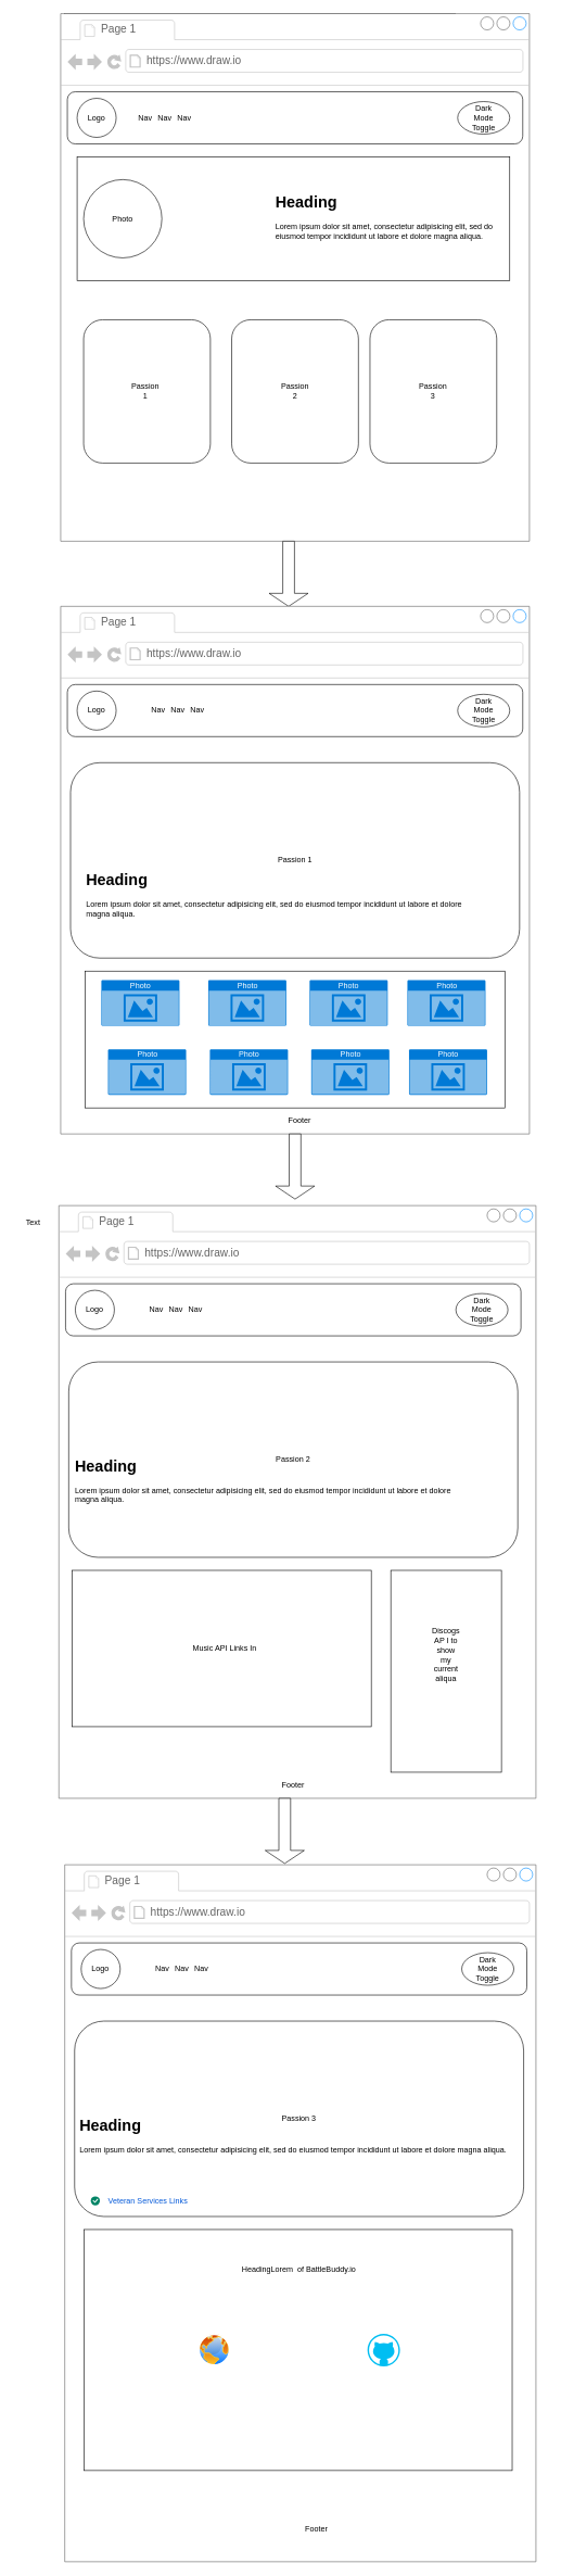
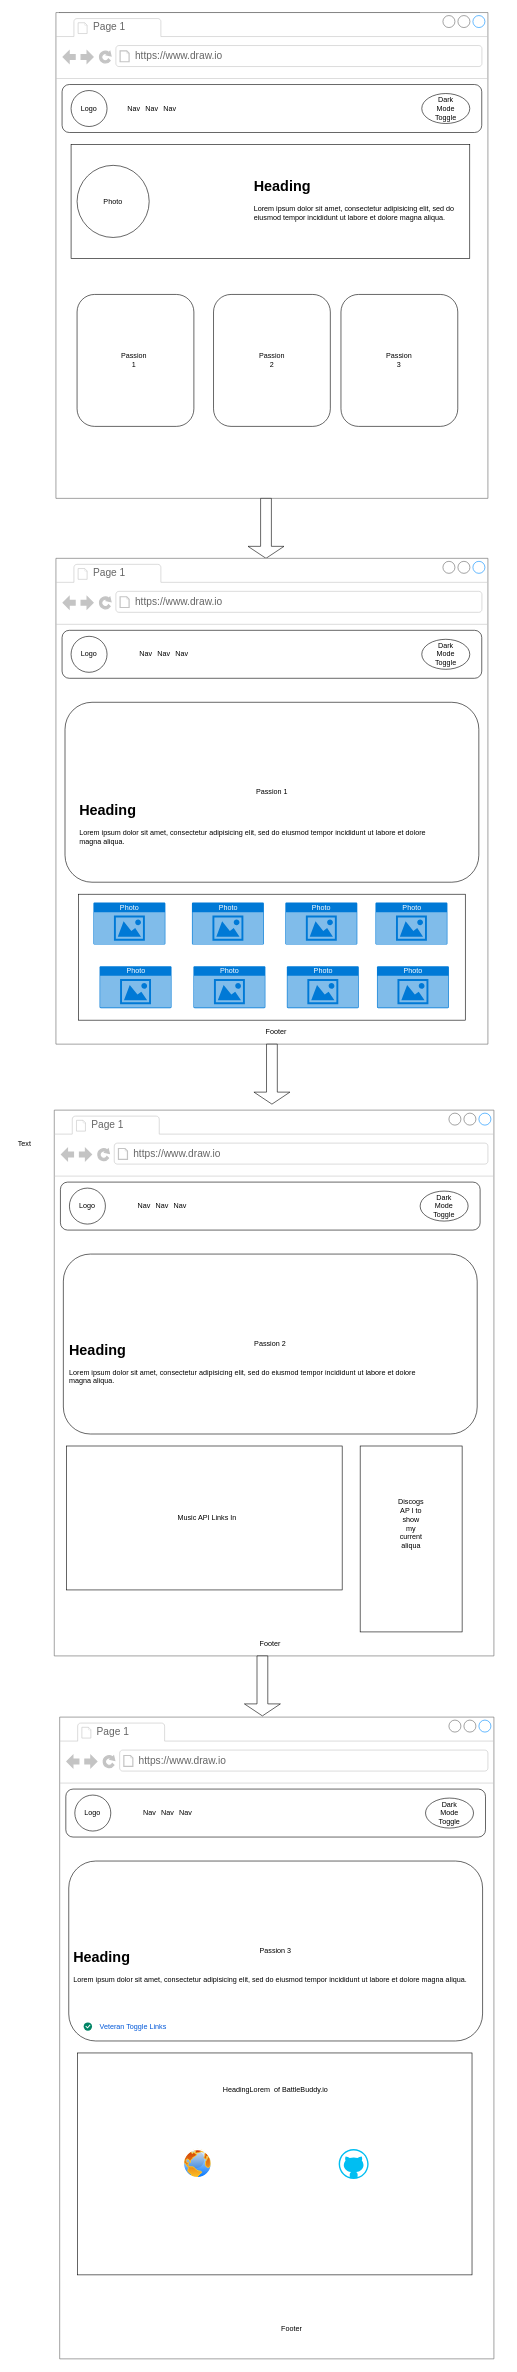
- <mxCell id="91" value="Text" style="text;html=1;align=center;verticalAlign=middle;resizable=0;points=[];autosize=1;" vertex="1" parent="1"><mxGeometry x="30" y="1867" width="40" height="20" as="geometry" /></mxCell>
+ <mxCell id="91" value="Text" style="text;html=1;align=center;verticalAlign=middle;resizable=0;points=[];autosize=1;" vertex="1" parent="1"><mxGeometry x="20" y="1897" width="40" height="20" as="geometry" /></mxCell>
- <mxCell id="84" value="Veteran Services Links" style="fillColor=none;strokeColor=none;html=1;fontColor=#0057D8;align=left;fontSize=12" parent="70" vertex="1"><mxGeometry x="65.0" y="500" width="125" height="33" as="geometry" /></mxCell>
+ <mxCell id="84" value="Veteran Toggle Links" style="fillColor=none;strokeColor=none;html=1;fontColor=#0057D8;align=left;fontSize=12" parent="70" vertex="1"><mxGeometry x="65.0" y="500" width="125" height="33" as="geometry" /></mxCell>
